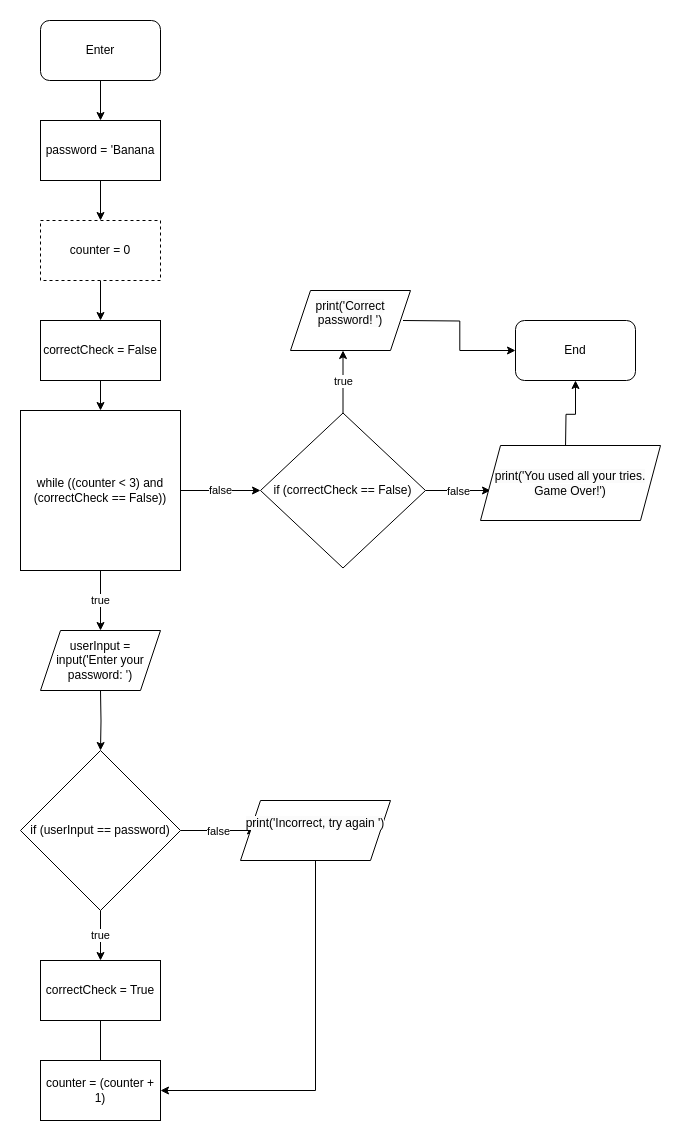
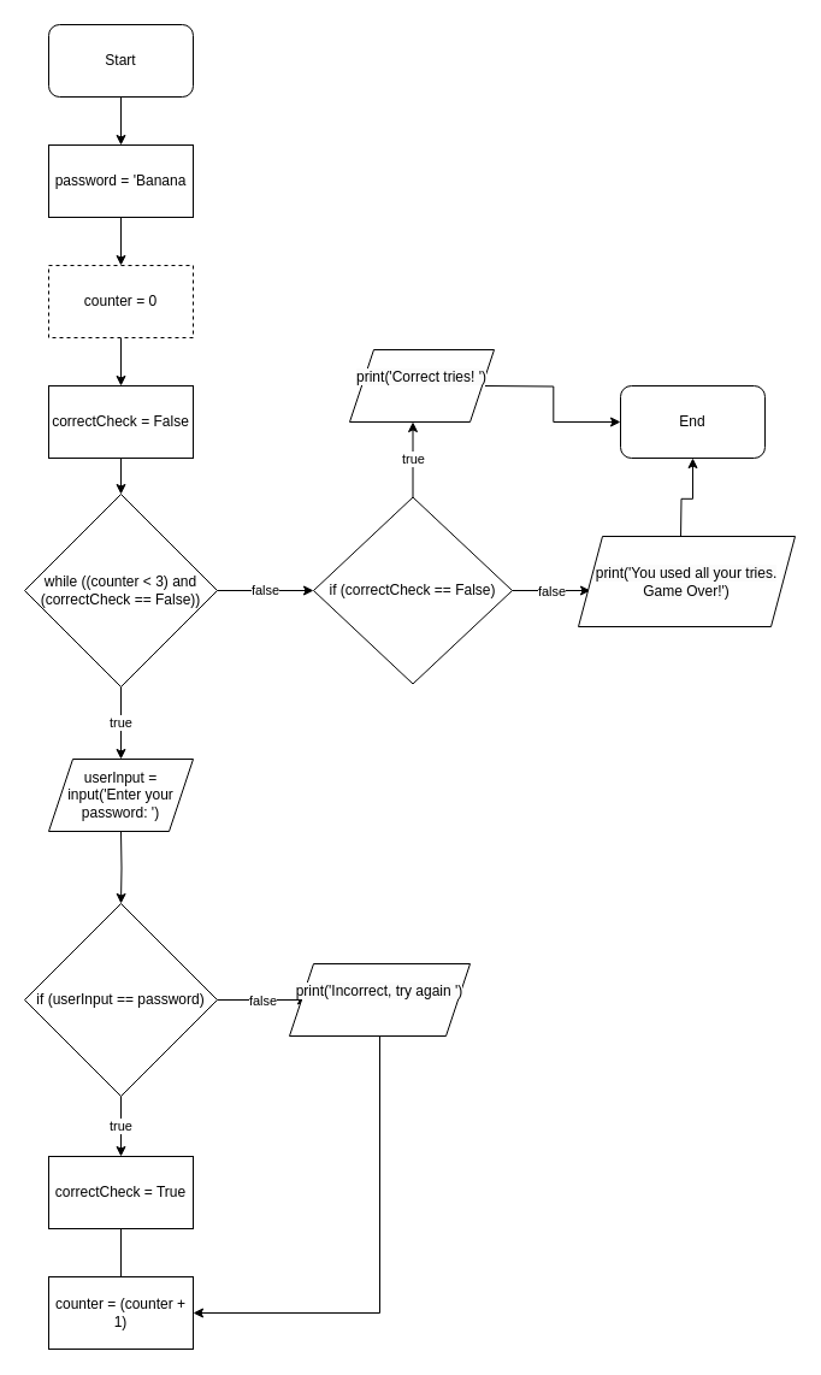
- <mxCell id="3" value="Enter" style="rounded=1;whiteSpace=wrap;html=1;" parent="1" vertex="1"><mxGeometry x="40" y="20" width="120" height="60" as="geometry" /></mxCell>
+ <mxCell id="3" value="Start" style="rounded=1;whiteSpace=wrap;html=1;" parent="1" vertex="1"><mxGeometry x="40" y="20" width="120" height="60" as="geometry" /></mxCell>
- <mxCell id="27" value="&#10;&lt;span style=&quot;color: rgb(0, 0, 0); font-family: Helvetica; font-size: 12px; font-style: normal; font-variant-ligatures: normal; font-variant-caps: normal; font-weight: 400; letter-spacing: normal; orphans: 2; text-align: center; text-indent: 0px; text-transform: none; widows: 2; word-spacing: 0px; -webkit-text-stroke-width: 0px; background-color: rgb(251, 251, 251); text-decoration-thickness: initial; text-decoration-style: initial; text-decoration-color: initial; float: none; display: inline !important;&quot;&gt;print('Correct password! ')&lt;/span&gt;&#10;&#10;" style="shape=parallelogram;perimeter=parallelogramPerimeter;whiteSpace=wrap;html=1;fixedSize=1;" vertex="1" parent="1"><mxGeometry x="290" y="290" width="120" height="60" as="geometry" /></mxCell>
+ <mxCell id="27" value="&#10;&lt;span style=&quot;color: rgb(0, 0, 0); font-family: Helvetica; font-size: 12px; font-style: normal; font-variant-ligatures: normal; font-variant-caps: normal; font-weight: 400; letter-spacing: normal; orphans: 2; text-align: center; text-indent: 0px; text-transform: none; widows: 2; word-spacing: 0px; -webkit-text-stroke-width: 0px; background-color: rgb(251, 251, 251); text-decoration-thickness: initial; text-decoration-style: initial; text-decoration-color: initial; float: none; display: inline !important;&quot;&gt;print('Correct tries! ')&lt;/span&gt;&#10;&#10;" style="shape=parallelogram;perimeter=parallelogramPerimeter;whiteSpace=wrap;html=1;fixedSize=1;" vertex="1" parent="1"><mxGeometry x="290" y="290" width="120" height="60" as="geometry" /></mxCell>
- <mxCell id="12" value="while ((counter &amp;lt; 3) and (correctCheck == False))" style="whiteSpace=wrap;html=1;rounded=0;" parent="1" vertex="1"><mxGeometry x="20" y="410" width="160" height="160" as="geometry" /></mxCell>
+ <mxCell id="12" value="while ((counter &amp;lt; 3) and (correctCheck == False))" style="rhombus;whiteSpace=wrap;html=1;" parent="1" vertex="1"><mxGeometry x="20" y="410" width="160" height="160" as="geometry" /></mxCell>
